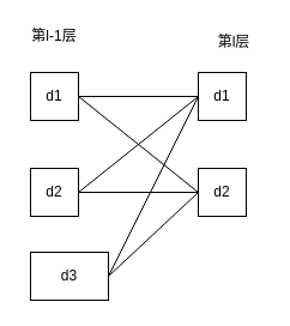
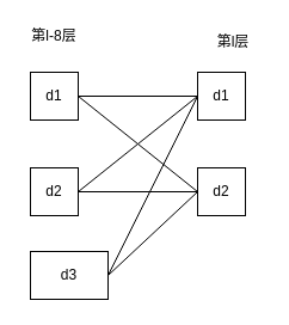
- <mxCell id="13" value="第l-1层" style="text;html=1;strokeColor=none;fillColor=none;align=center;verticalAlign=middle;whiteSpace=wrap;rounded=0;" vertex="1" parent="1"><mxGeometry x="20" y="20" width="50" height="20" as="geometry" /></mxCell>
+ <mxCell id="13" value="第l-8层" style="text;html=1;strokeColor=none;fillColor=none;align=center;verticalAlign=middle;whiteSpace=wrap;rounded=0;" vertex="1" parent="1"><mxGeometry x="20" y="20" width="50" height="20" as="geometry" /></mxCell>
